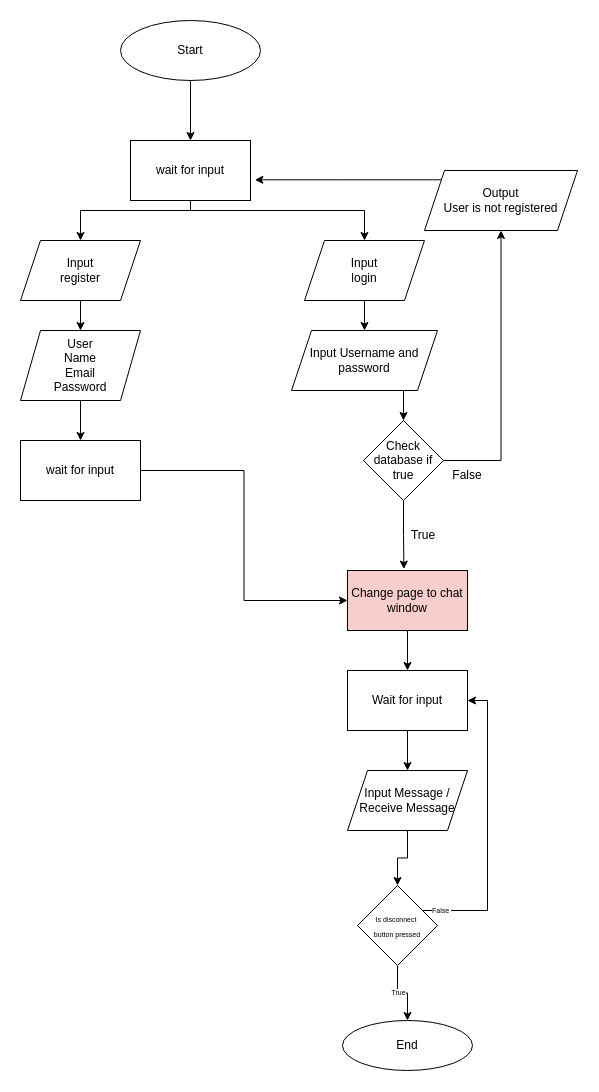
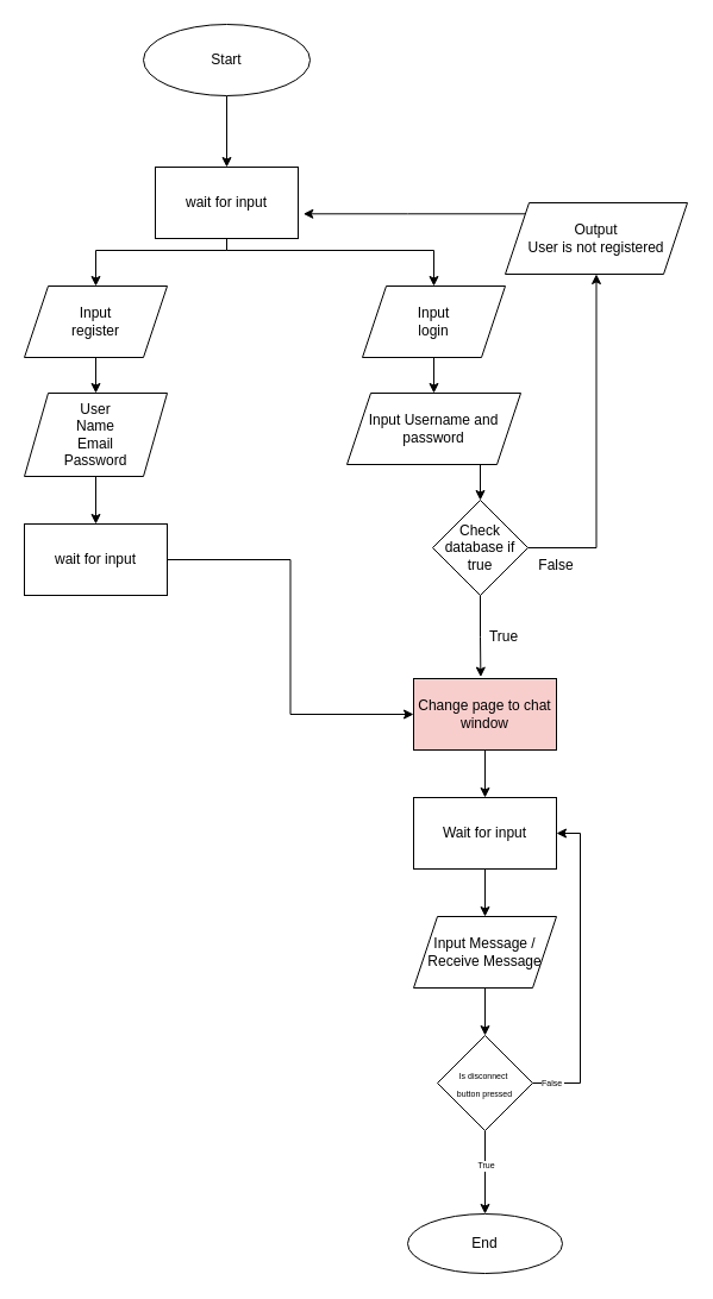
- <mxCell id="31" value="&lt;font style=&quot;font-size: 7px;&quot;&gt;Is disconnect&amp;nbsp;&lt;br&gt;button pressed&lt;/font&gt;" style="rhombus;whiteSpace=wrap;html=1;" parent="1" vertex="1"><mxGeometry x="357" y="885" width="80" height="80" as="geometry" /></mxCell>
+ <mxCell id="31" value="&lt;font style=&quot;font-size: 7px;&quot;&gt;Is disconnect&amp;nbsp;&lt;br&gt;button pressed&lt;/font&gt;" style="rhombus;whiteSpace=wrap;html=1;" parent="1" vertex="1"><mxGeometry x="367" y="870" width="80" height="80" as="geometry" /></mxCell>
